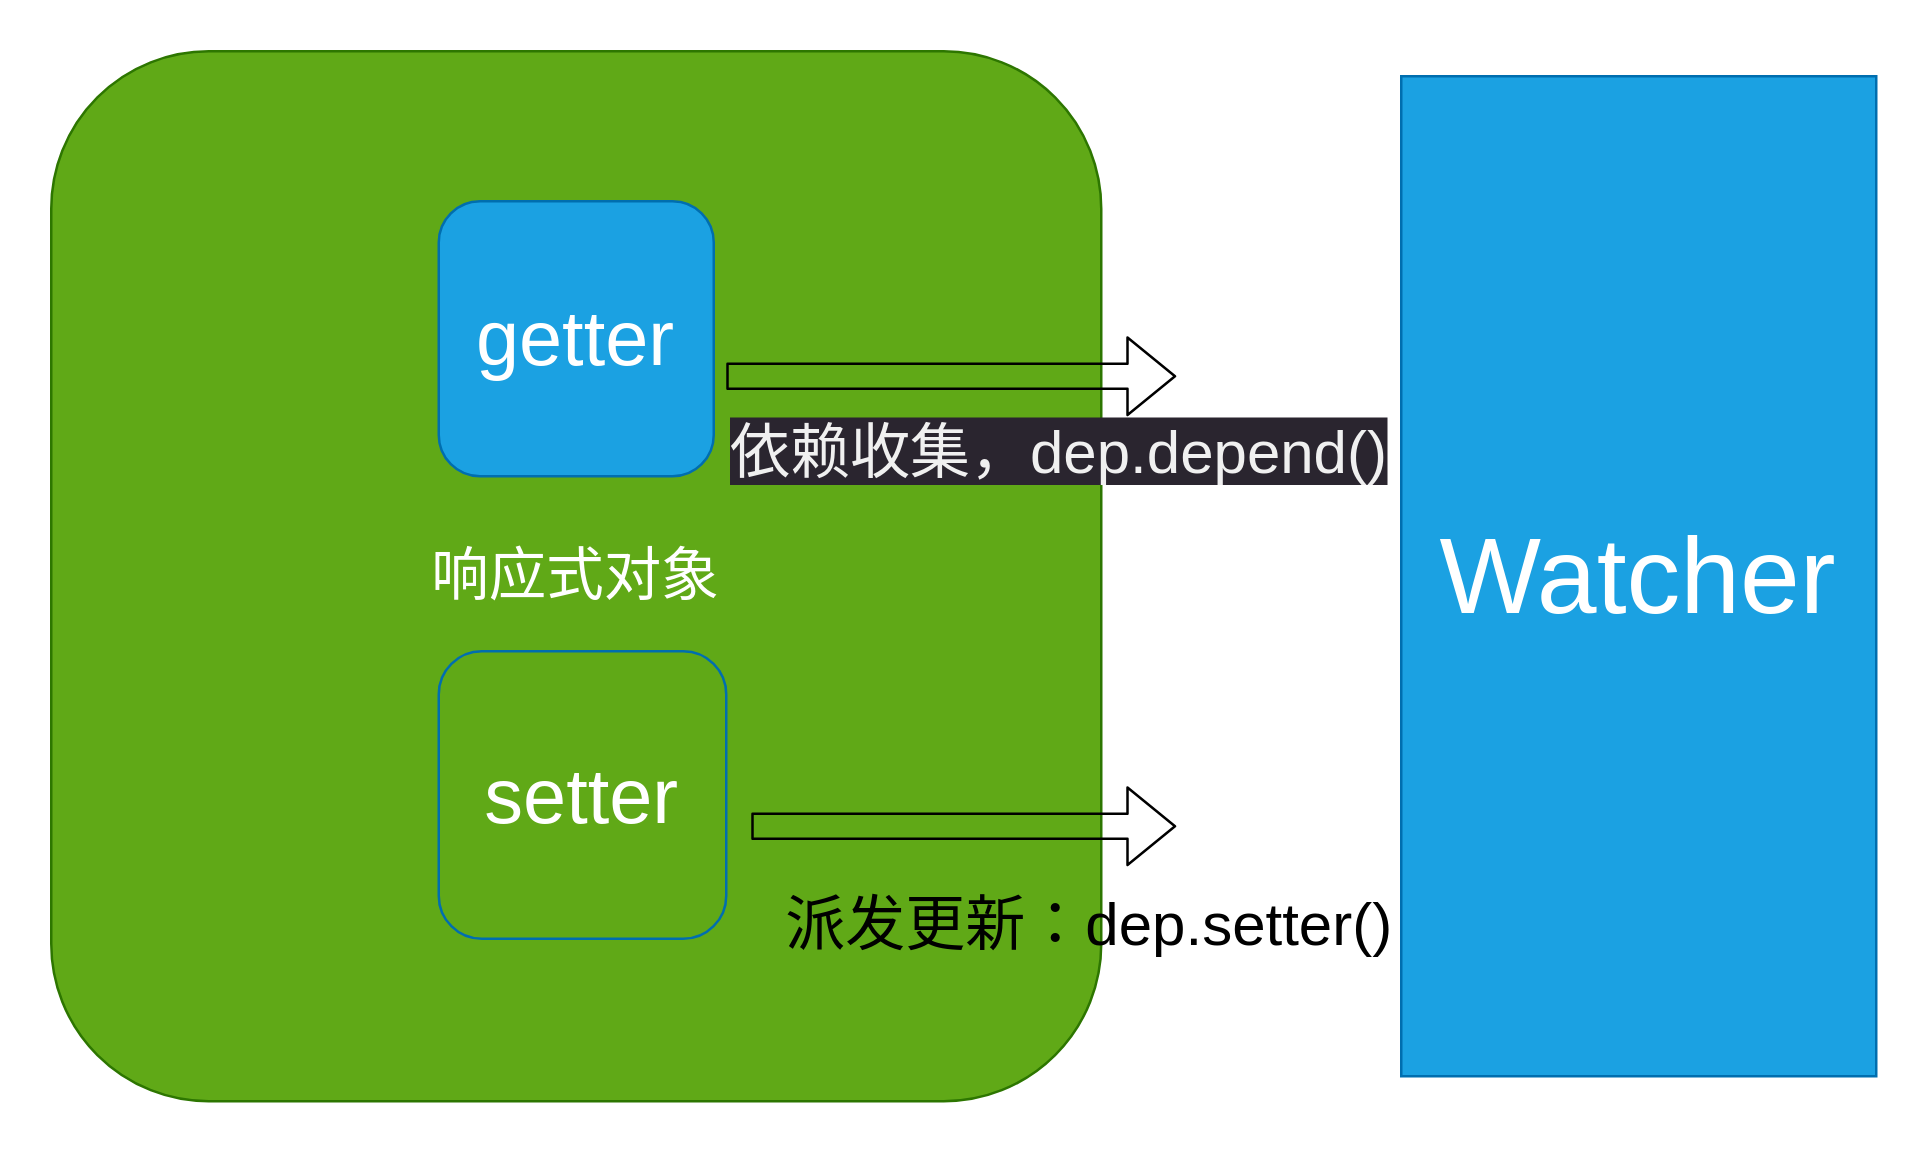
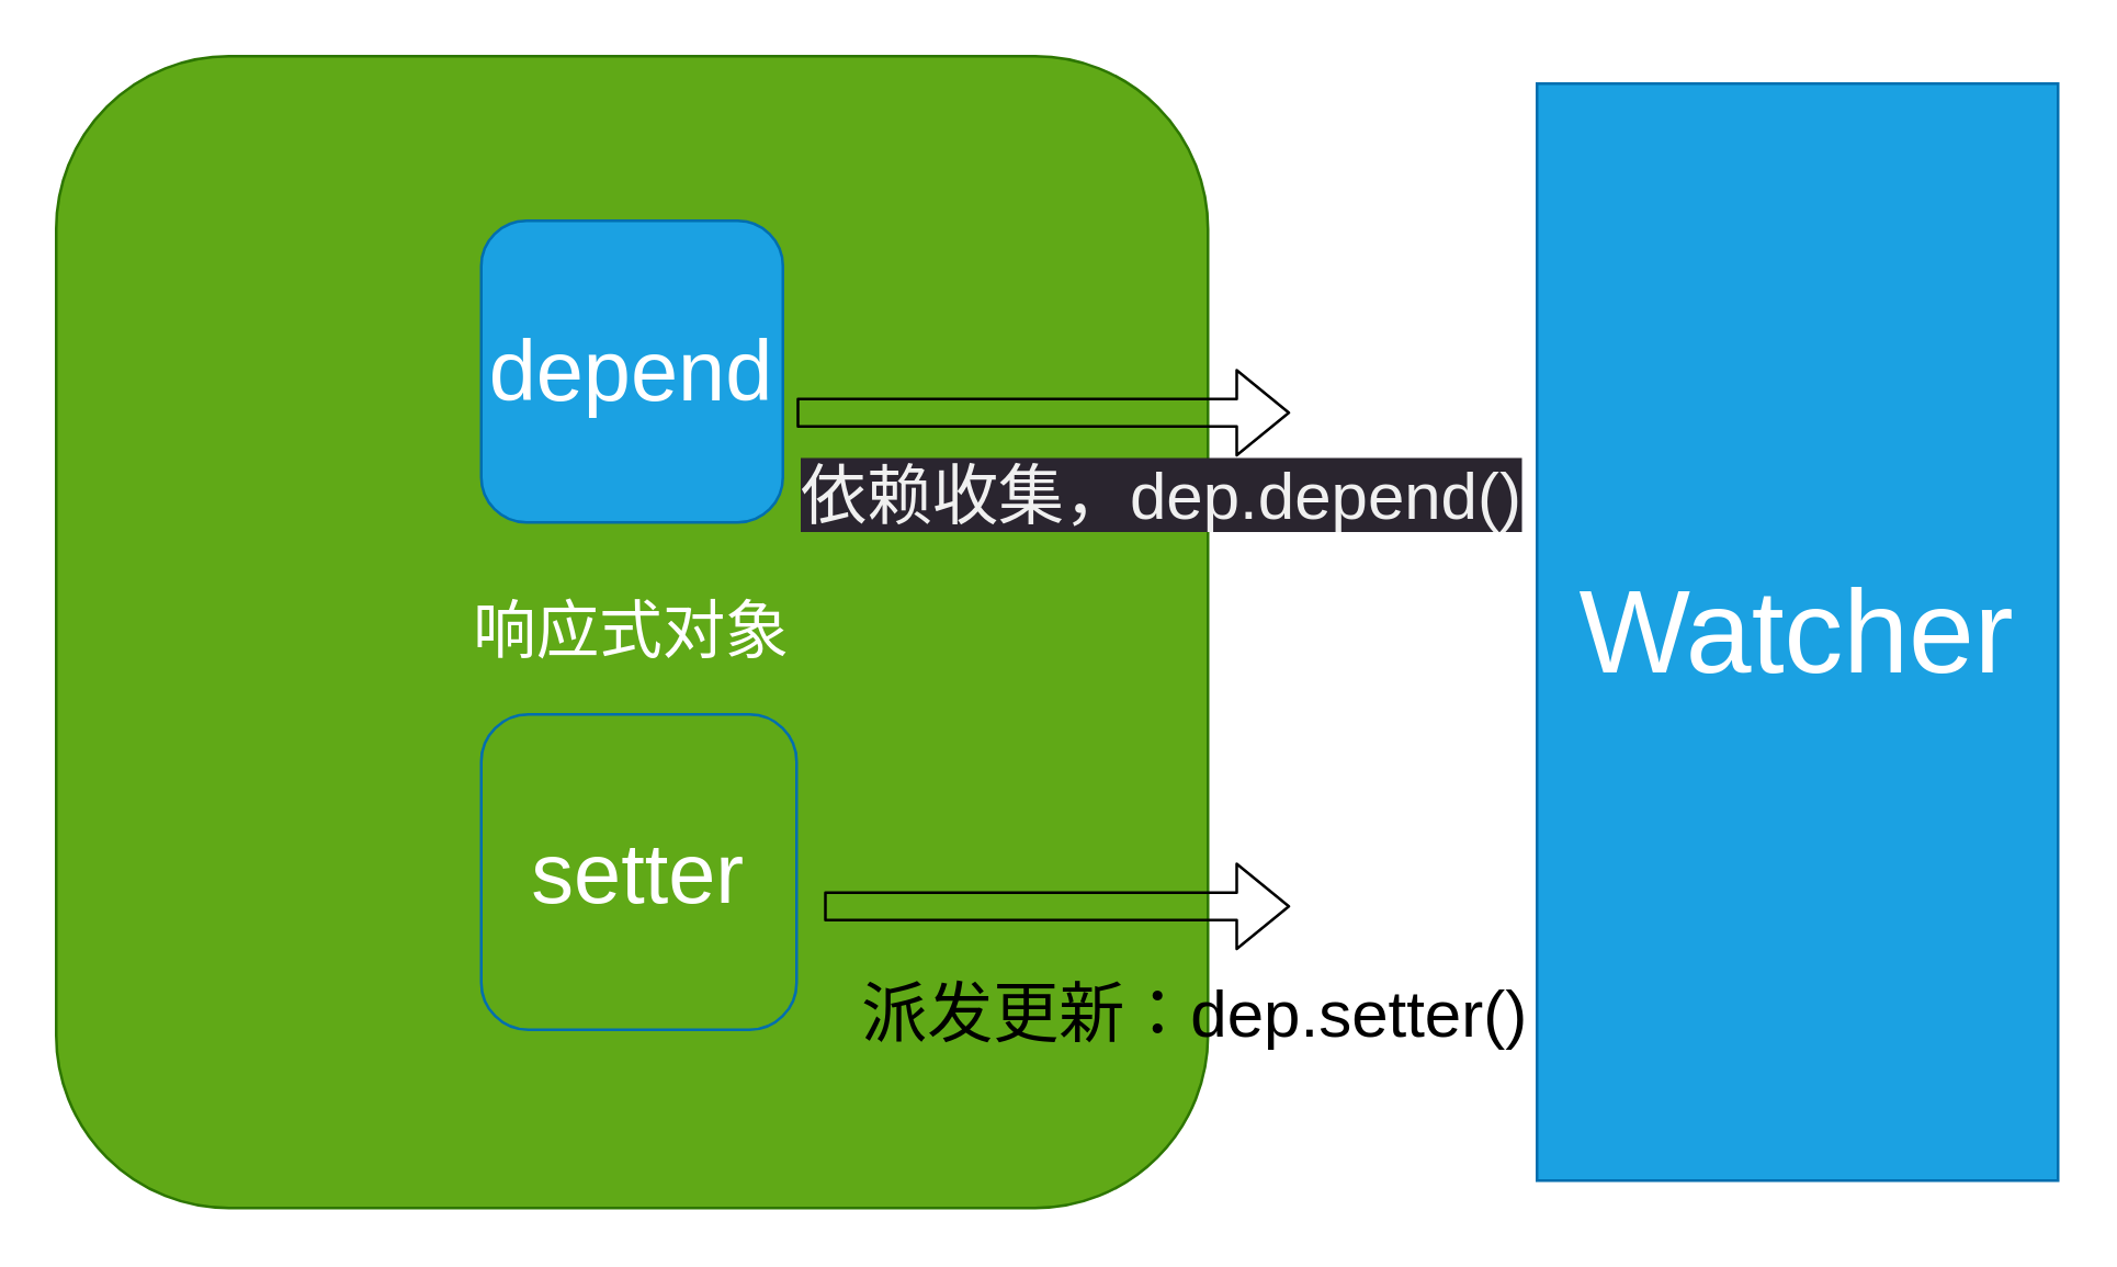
- <mxCell id="3" value="getter" style="whiteSpace=wrap;html=1;aspect=fixed;fillColor=#1ba1e2;fontColor=#ffffff;strokeColor=#006EAF;rounded=1;fontSize=31;" vertex="1" parent="1"><mxGeometry x="175" y="80" width="110" height="110" as="geometry" /></mxCell>
+ <mxCell id="3" value="depend" style="whiteSpace=wrap;html=1;aspect=fixed;fillColor=#1ba1e2;fontColor=#ffffff;strokeColor=#006EAF;rounded=1;fontSize=31;" vertex="1" parent="1"><mxGeometry x="175" y="80" width="110" height="110" as="geometry" /></mxCell>
